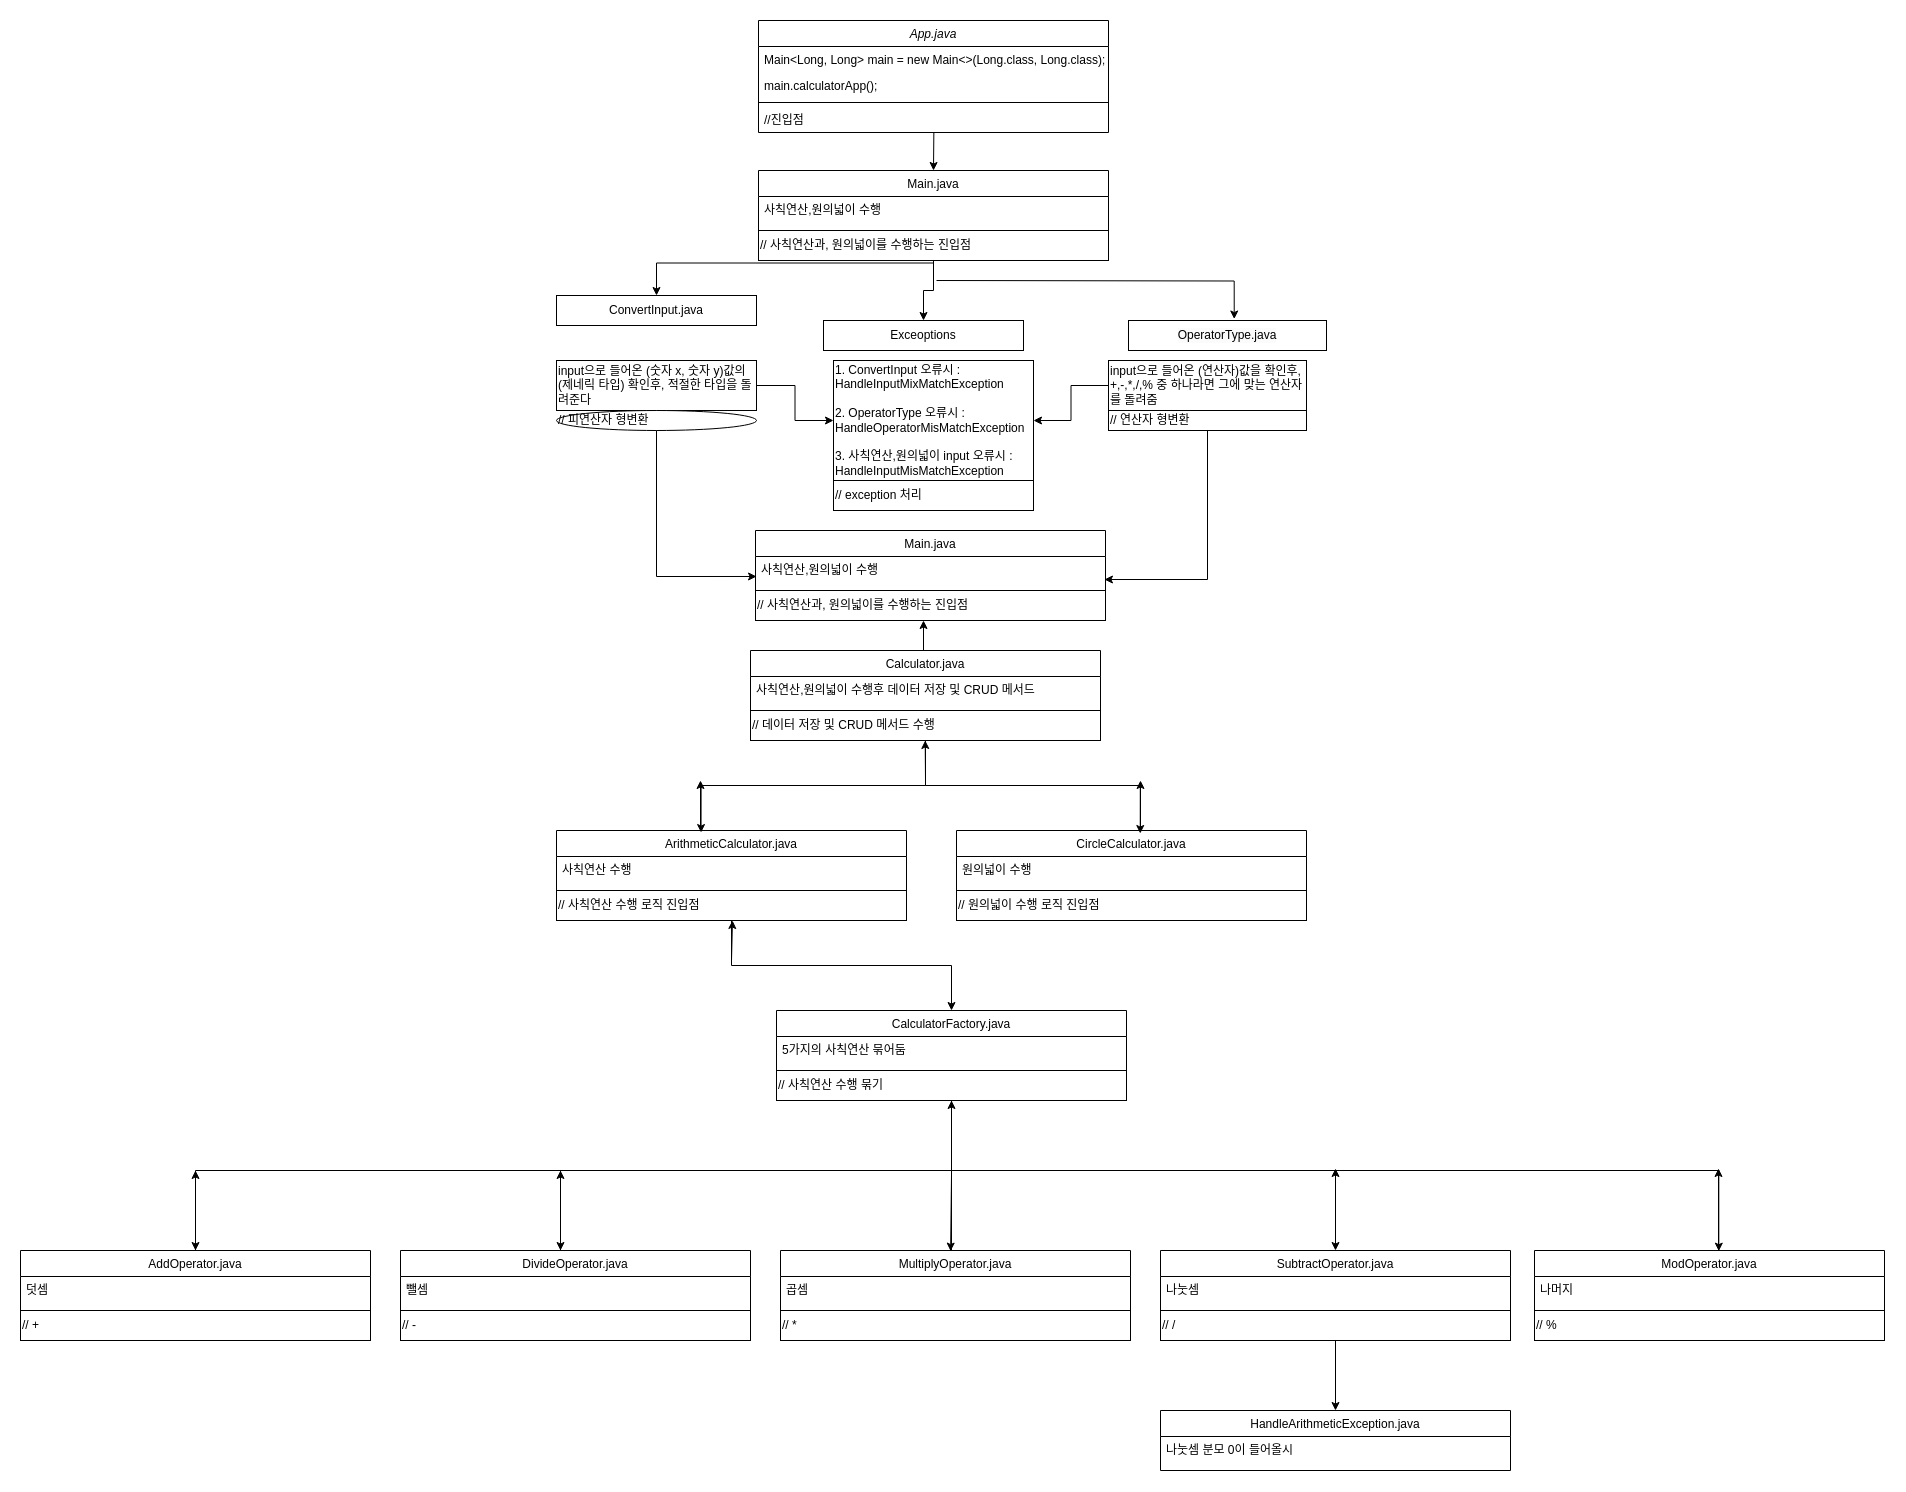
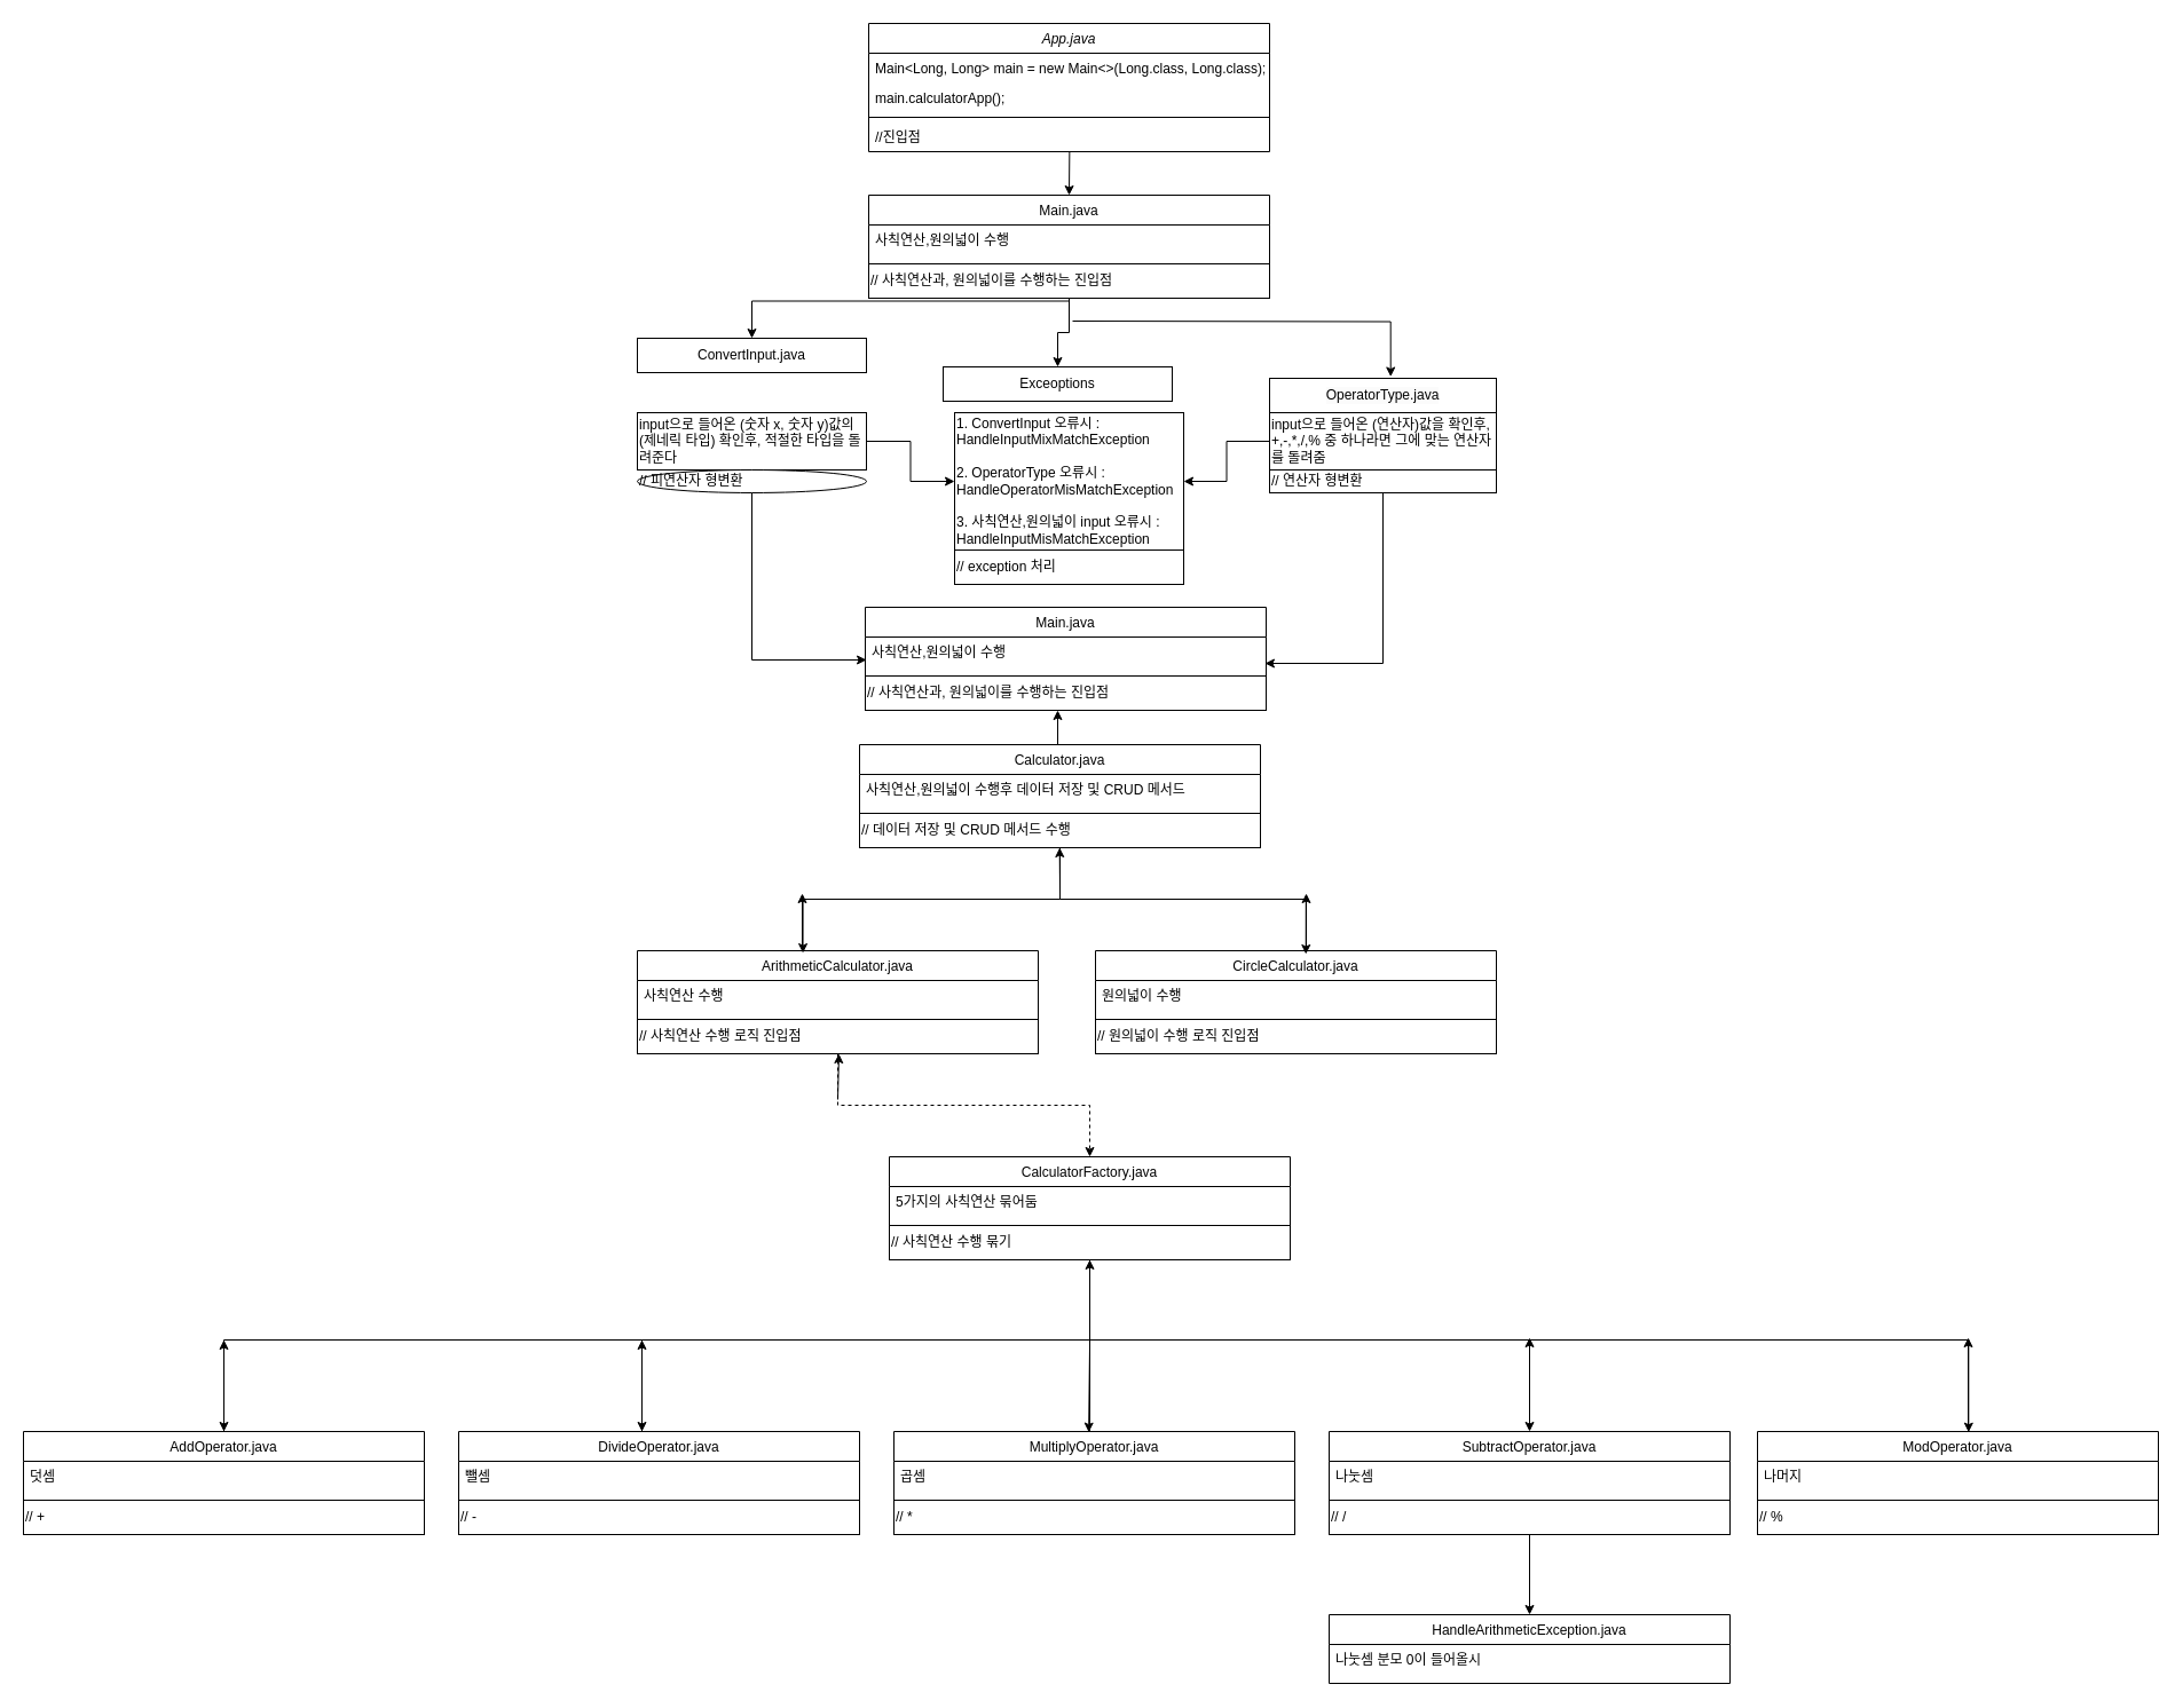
- <mxCell id="15" value="&lt;pre&gt;&lt;div style=&quot;background-color:#011627;color:#d6deeb&quot;&gt;&lt;pre style=&quot;font-size: 9.8pt;&quot;&gt;&lt;pre style=&quot;color: rgb(0, 0, 0); font-size: 12px; background-color: rgb(251, 251, 251);&quot;&gt;&lt;font face=&quot;Helvetica&quot;&gt;&lt;span style=&quot;white-space-collapse: collapse;&quot;&gt;OperatorType.java&lt;/span&gt;&lt;/font&gt;&lt;/pre&gt;&lt;/pre&gt;&lt;/div&gt;&lt;/pre&gt;" style="rounded=0;whiteSpace=wrap;html=1;" vertex="1" parent="1"><mxGeometry x="1128" y="320" width="198" height="30" as="geometry" /></mxCell>
+ <mxCell id="15" value="&lt;pre&gt;&lt;div style=&quot;background-color:#011627;color:#d6deeb&quot;&gt;&lt;pre style=&quot;font-size: 9.8pt;&quot;&gt;&lt;pre style=&quot;color: rgb(0, 0, 0); font-size: 12px; background-color: rgb(251, 251, 251);&quot;&gt;&lt;font face=&quot;Helvetica&quot;&gt;&lt;span style=&quot;white-space-collapse: collapse;&quot;&gt;OperatorType.java&lt;/span&gt;&lt;/font&gt;&lt;/pre&gt;&lt;/pre&gt;&lt;/div&gt;&lt;/pre&gt;" style="rounded=0;whiteSpace=wrap;html=1;" vertex="1" parent="1"><mxGeometry x="1108" y="330" width="198" height="30" as="geometry" /></mxCell>
- <mxCell id="32" style="edgeStyle=orthogonalEdgeStyle;rounded=0;orthogonalLoop=1;jettySize=auto;html=1;" edge="1" parent="1" source="33" target="38"><mxGeometry relative="1" as="geometry" /></mxCell>
+ <mxCell id="32" style="edgeStyle=orthogonalEdgeStyle;rounded=0;orthogonalLoop=1;jettySize=auto;html=1;dashed=1;" edge="1" parent="1" source="33" target="38"><mxGeometry relative="1" as="geometry" /></mxCell>
